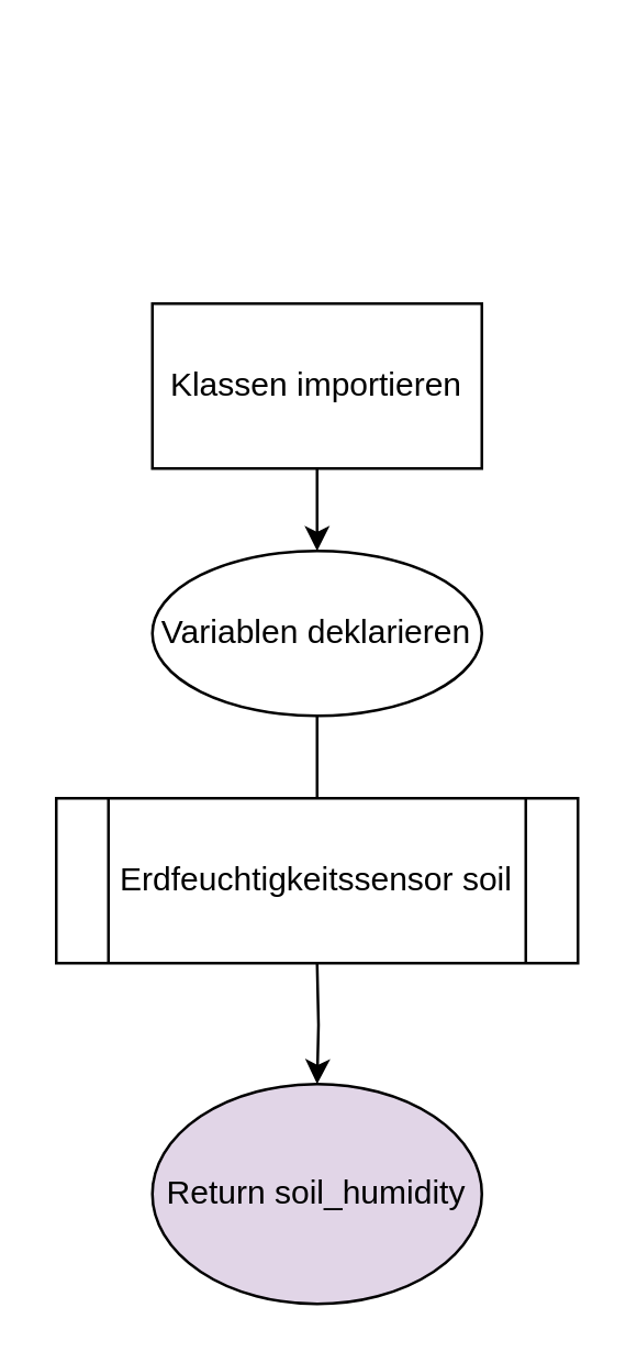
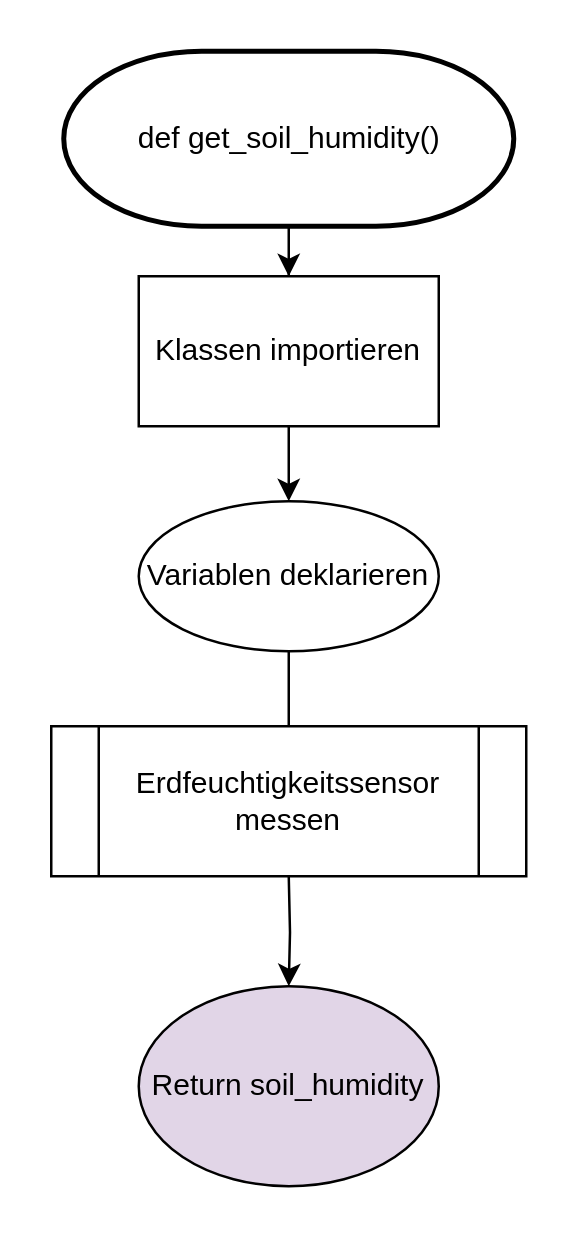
+ <mxCell id="3" value="def get_soil_humidity()" style="shape=mxgraph.flowchart.terminator;strokeWidth=2;gradientColor=none;gradientDirection=north;fontStyle=0;html=1;" vertex="1" parent="1"><mxGeometry x="25" y="20" width="180" height="70" as="geometry" /></mxCell>
+ <mxCell id="2" value="" style="edgeStyle=orthogonalEdgeStyle;rounded=0;orthogonalLoop=1;jettySize=auto;html=1;" edge="1" parent="1" source="3" target="5"><mxGeometry relative="1" as="geometry" /></mxCell>
- <mxCell id="10" value="&lt;span&gt;Erdfeuchtigkeitssensor soil&lt;/span&gt;" style="shape=process;whiteSpace=wrap;html=1;backgroundOutline=1;" vertex="1" parent="1"><mxGeometry x="20" y="290" width="190" height="60" as="geometry" /></mxCell>
+ <mxCell id="10" value="&lt;span&gt;Erdfeuchtigkeitssensor messen&lt;/span&gt;" style="shape=process;whiteSpace=wrap;html=1;backgroundOutline=1;" vertex="1" parent="1"><mxGeometry x="20" y="290" width="190" height="60" as="geometry" /></mxCell>
